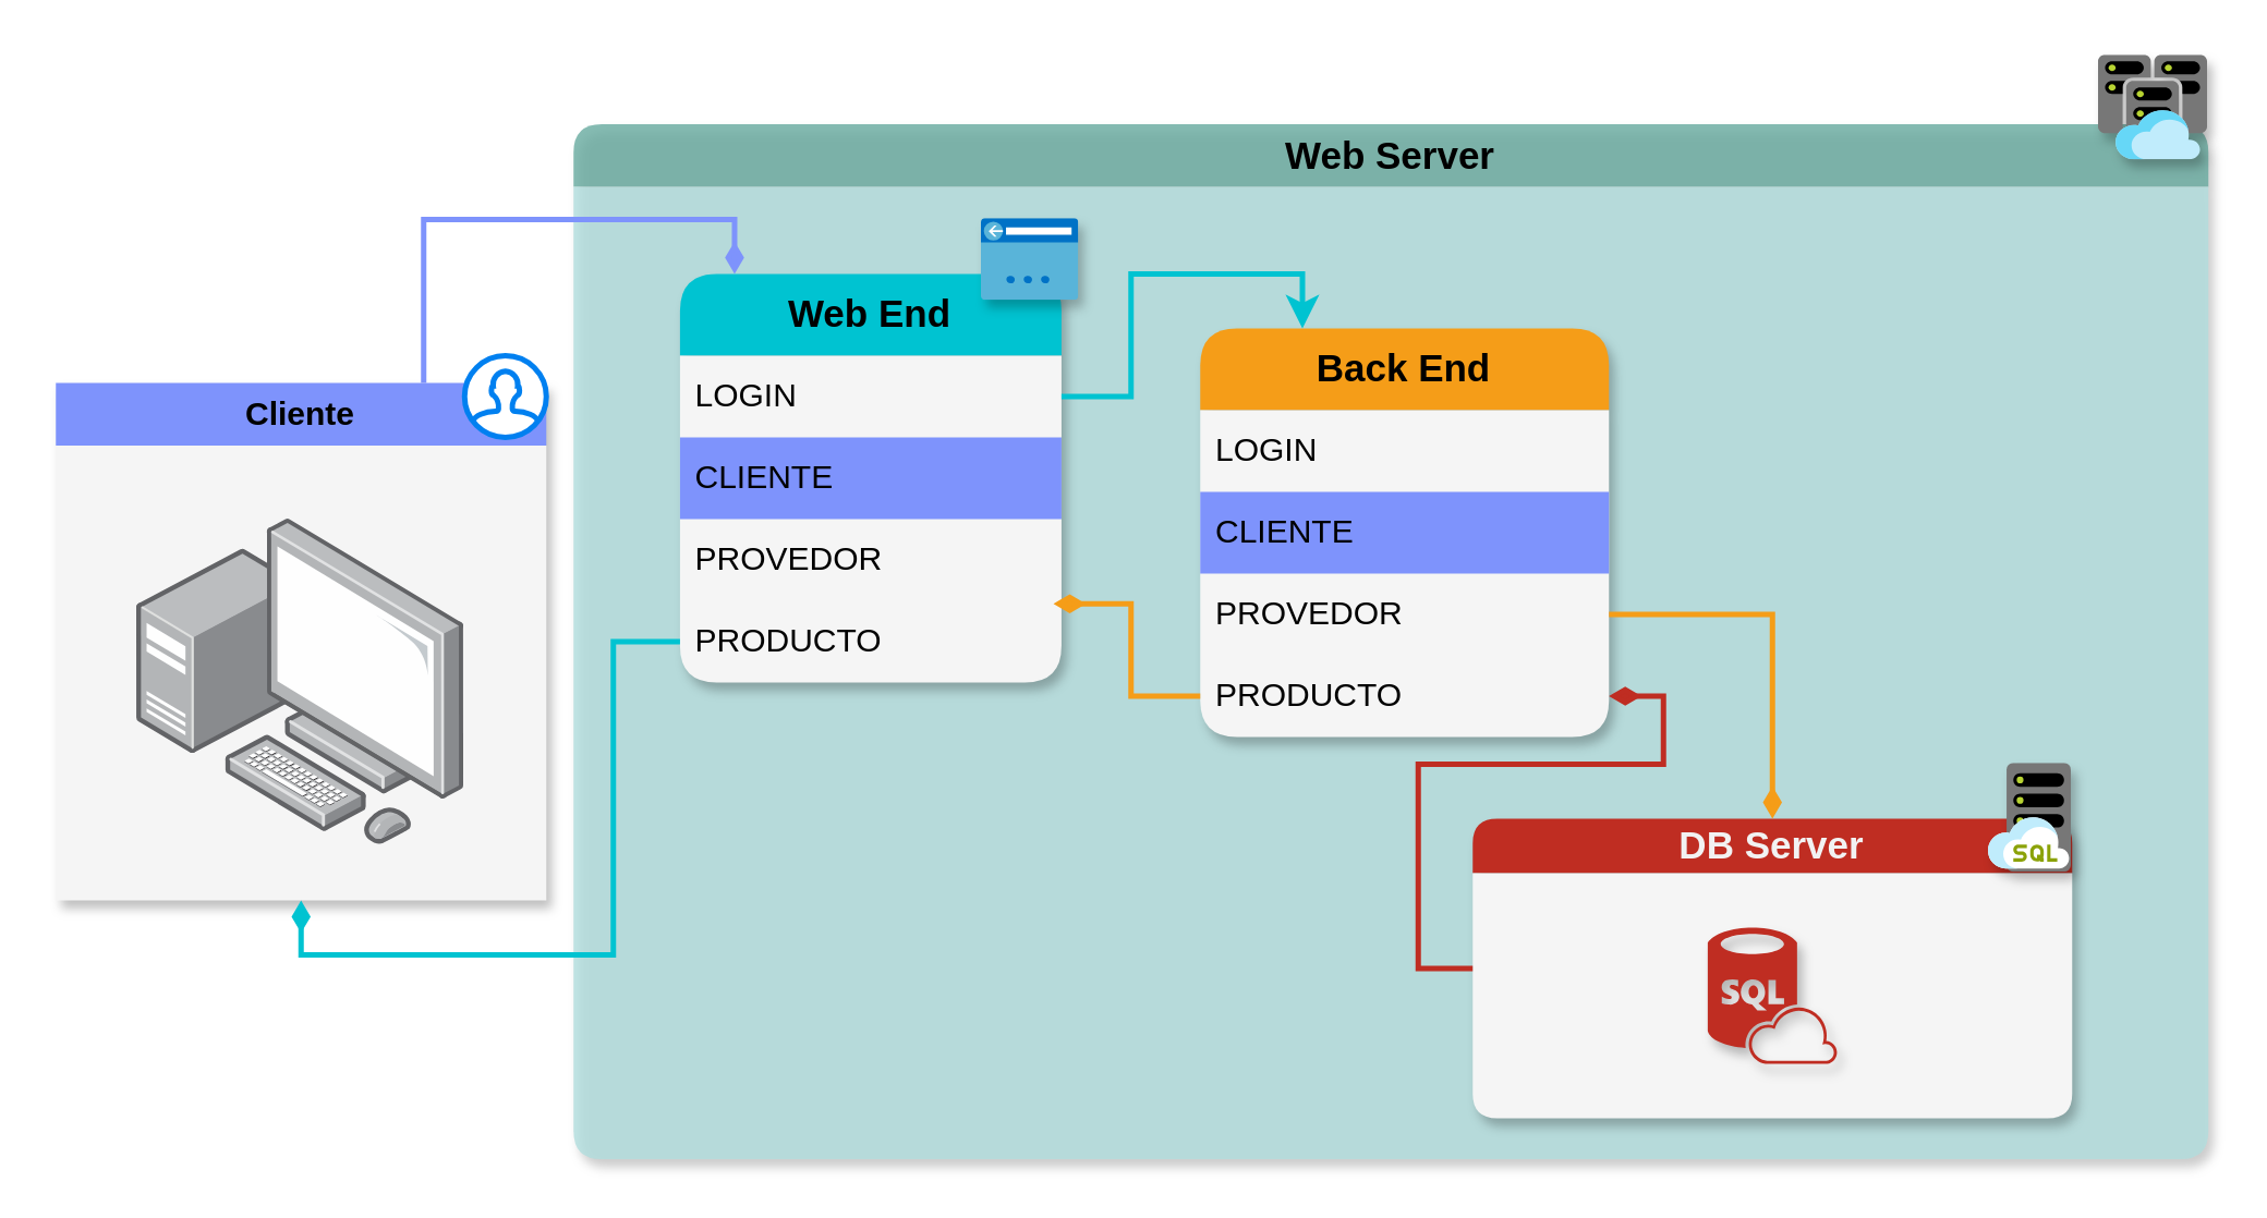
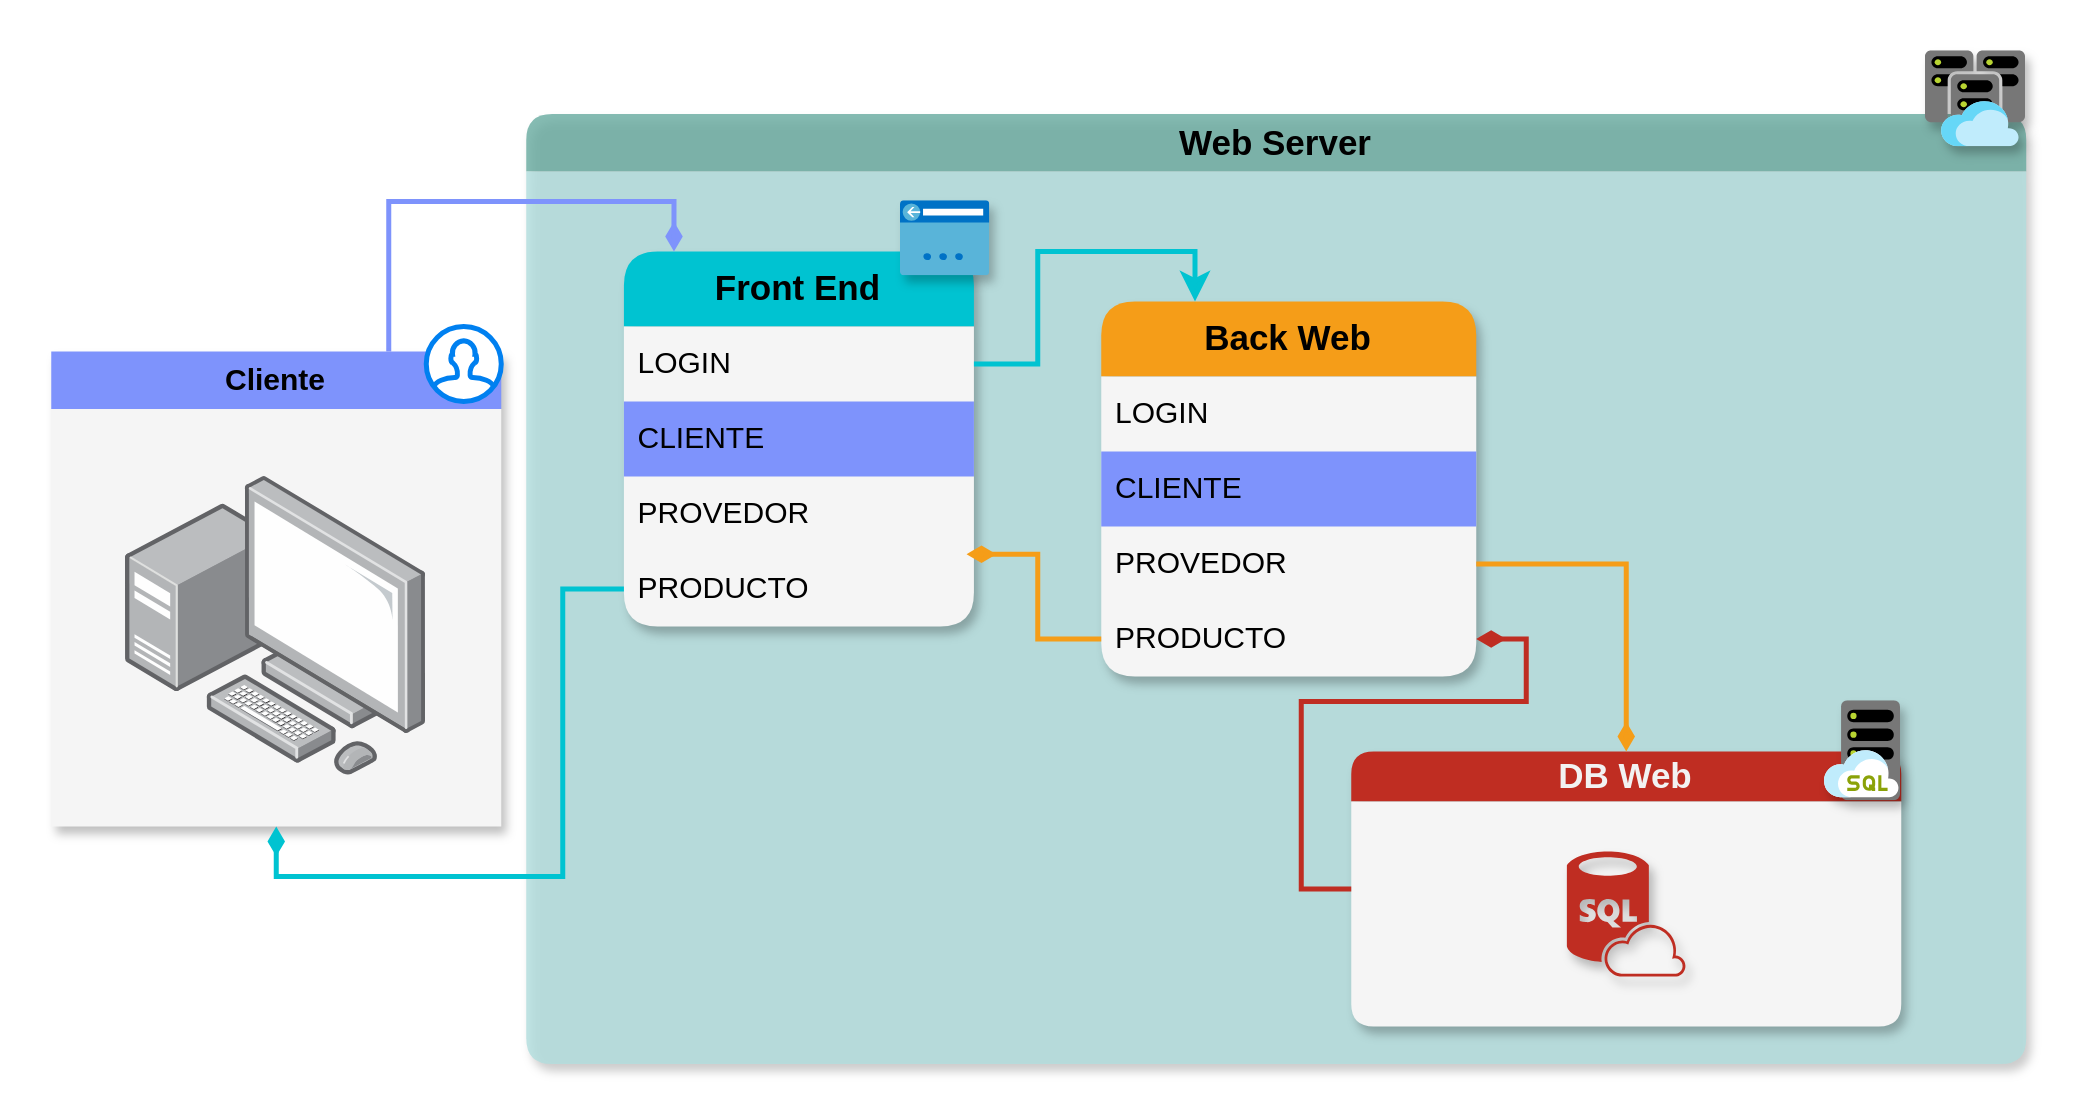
- <mxCell id="6" value="&lt;font style=&quot;vertical-align: inherit;&quot;&gt;&lt;font style=&quot;vertical-align: inherit;&quot;&gt;&lt;font style=&quot;vertical-align: inherit;&quot;&gt;&lt;font style=&quot;vertical-align: inherit;&quot;&gt;&lt;font style=&quot;vertical-align: inherit;&quot;&gt;&lt;font size=&quot;1&quot; style=&quot;vertical-align: inherit;&quot;&gt;&lt;b style=&quot;font-size: 14px;&quot;&gt;Web End&lt;/b&gt;&lt;/font&gt;&lt;/font&gt;&lt;/font&gt;&lt;/font&gt;&lt;/font&gt;&lt;/font&gt;" style="swimlane;fontStyle=0;childLayout=stackLayout;horizontal=1;startSize=30;horizontalStack=0;resizeParent=1;resizeParentMax=0;resizeLast=0;collapsible=1;marginBottom=0;whiteSpace=wrap;html=1;fillColor=#00C3D1;strokeColor=none;rounded=1;shadow=1;swimlaneFillColor=#F5F5F5;" vertex="1" parent="2"><mxGeometry x="39.07" y="55" width="140" height="150" as="geometry" /></mxCell>
+ <mxCell id="6" value="&lt;font style=&quot;vertical-align: inherit;&quot;&gt;&lt;font style=&quot;vertical-align: inherit;&quot;&gt;&lt;font style=&quot;vertical-align: inherit;&quot;&gt;&lt;font style=&quot;vertical-align: inherit;&quot;&gt;&lt;font style=&quot;vertical-align: inherit;&quot;&gt;&lt;font size=&quot;1&quot; style=&quot;vertical-align: inherit;&quot;&gt;&lt;b style=&quot;font-size: 14px;&quot;&gt;Front End&lt;/b&gt;&lt;/font&gt;&lt;/font&gt;&lt;/font&gt;&lt;/font&gt;&lt;/font&gt;&lt;/font&gt;" style="swimlane;fontStyle=0;childLayout=stackLayout;horizontal=1;startSize=30;horizontalStack=0;resizeParent=1;resizeParentMax=0;resizeLast=0;collapsible=1;marginBottom=0;whiteSpace=wrap;html=1;fillColor=#00C3D1;strokeColor=none;rounded=1;shadow=1;swimlaneFillColor=#F5F5F5;" vertex="1" parent="2"><mxGeometry x="39.07" y="55" width="140" height="150" as="geometry" /></mxCell>
- <mxCell id="13" value="&lt;b&gt;&lt;font style=&quot;font-size: 14px;&quot;&gt;Back End&lt;/font&gt;&lt;/b&gt;" style="swimlane;fontStyle=0;childLayout=stackLayout;horizontal=1;startSize=30;horizontalStack=0;resizeParent=1;resizeParentMax=0;resizeLast=0;collapsible=1;marginBottom=0;whiteSpace=wrap;html=1;fillColor=#F59D18;strokeColor=none;swimlaneFillColor=#F5F5F5;shadow=1;rounded=1;" vertex="1" parent="1"><mxGeometry x="440" y="120" width="150" height="150" as="geometry" /></mxCell>
+ <mxCell id="13" value="&lt;b&gt;&lt;font style=&quot;font-size: 14px;&quot;&gt;Back Web&lt;/font&gt;&lt;/b&gt;" style="swimlane;fontStyle=0;childLayout=stackLayout;horizontal=1;startSize=30;horizontalStack=0;resizeParent=1;resizeParentMax=0;resizeLast=0;collapsible=1;marginBottom=0;whiteSpace=wrap;html=1;fillColor=#F59D18;strokeColor=none;swimlaneFillColor=#F5F5F5;shadow=1;rounded=1;" vertex="1" parent="1"><mxGeometry x="440" y="120" width="150" height="150" as="geometry" /></mxCell>
- <mxCell id="3" value="&lt;font style=&quot;font-size: 14px;&quot;&gt;DB Server&lt;/font&gt;" style="swimlane;whiteSpace=wrap;html=1;rounded=1;shadow=1;glass=0;sketch=0;strokeColor=none;fillColor=#BF2D22;startSize=20;swimlaneFillColor=#F5F5F5;fontColor=#F2F2F2;" vertex="1" parent="2"><mxGeometry x="330" y="255" width="220" height="110" as="geometry" /></mxCell>
+ <mxCell id="3" value="&lt;font style=&quot;font-size: 14px;&quot;&gt;DB Web&lt;/font&gt;" style="swimlane;whiteSpace=wrap;html=1;rounded=1;shadow=1;glass=0;sketch=0;strokeColor=none;fillColor=#BF2D22;startSize=20;swimlaneFillColor=#F5F5F5;fontColor=#F2F2F2;" vertex="1" parent="2"><mxGeometry x="330" y="255" width="220" height="110" as="geometry" /></mxCell>
